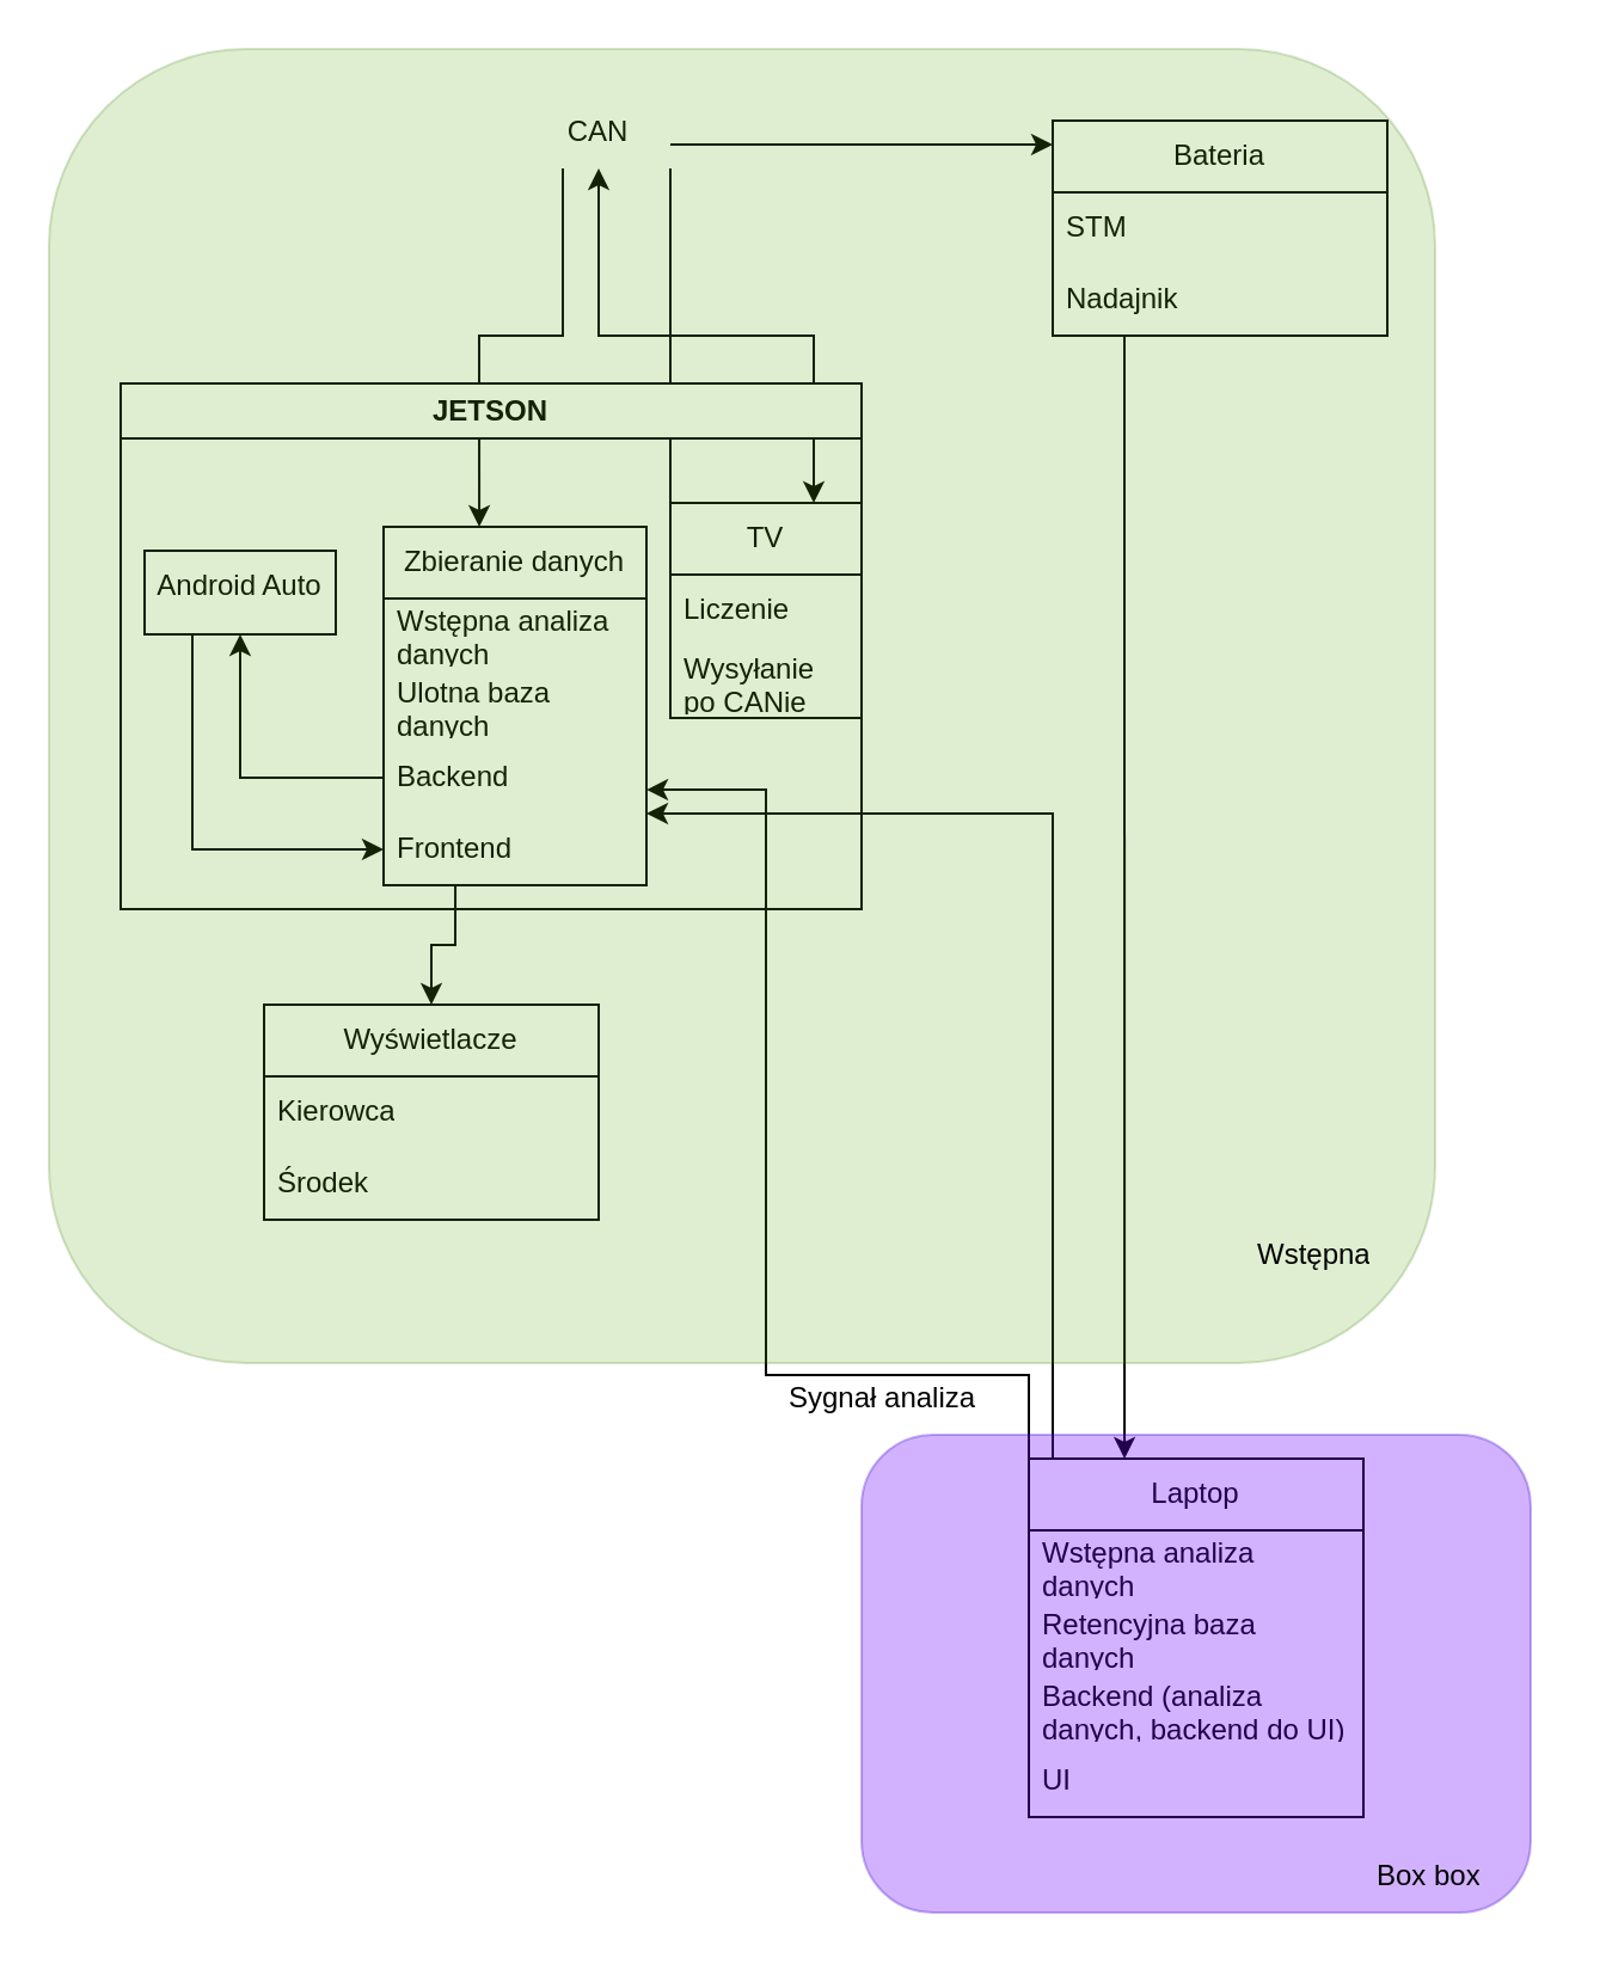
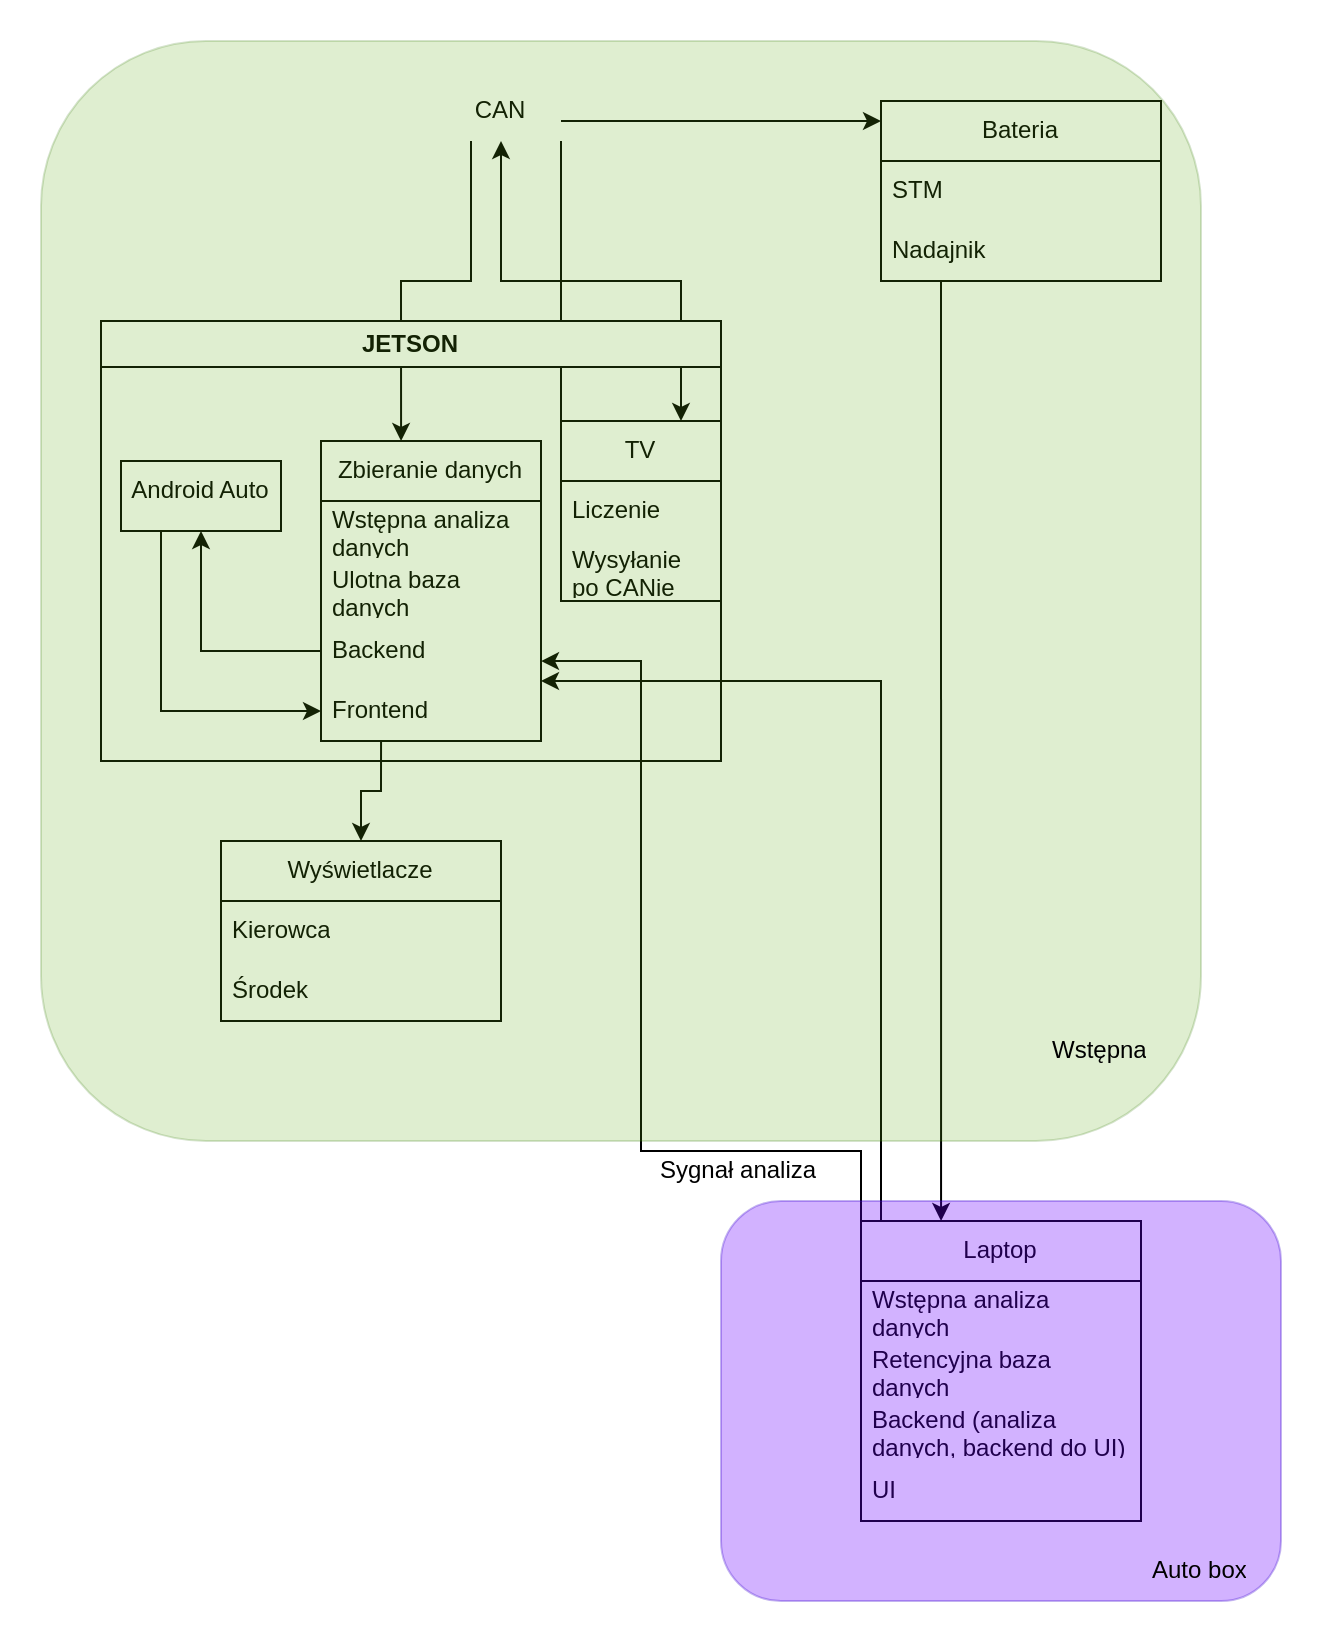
- <mxCell id="40" value="Box box" style="text;strokeColor=none;fillColor=none;align=left;verticalAlign=middle;spacingLeft=4;spacingRight=4;overflow=hidden;points=[[0,0.5],[1,0.5]];portConstraint=eastwest;rotatable=0;whiteSpace=wrap;html=1;" vertex="1" parent="1"><mxGeometry x="570" y="770" width="80" height="30" as="geometry" /></mxCell>
+ <mxCell id="40" value="Auto box" style="text;strokeColor=none;fillColor=none;align=left;verticalAlign=middle;spacingLeft=4;spacingRight=4;overflow=hidden;points=[[0,0.5],[1,0.5]];portConstraint=eastwest;rotatable=0;whiteSpace=wrap;html=1;" vertex="1" parent="1"><mxGeometry x="570" y="770" width="80" height="30" as="geometry" /></mxCell>
